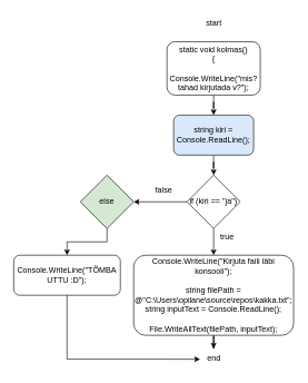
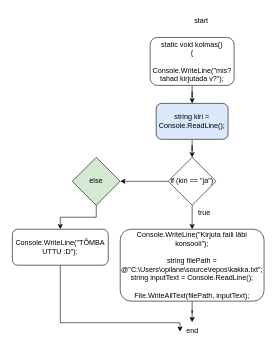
- <mxCell id="16" value="start" style="text;html=1;align=center;verticalAlign=middle;resizable=0;points=[];autosize=1;strokeColor=none;fillColor=none;" vertex="1" parent="1"><mxGeometry x="295" y="20" width="50" height="30" as="geometry" /></mxCell>
+ <mxCell id="16" value="start" style="text;html=1;align=center;verticalAlign=middle;resizable=0;points=[];autosize=1;strokeColor=none;fillColor=none;" vertex="1" parent="1"><mxGeometry x="310" y="20" width="50" height="30" as="geometry" /></mxCell>
- <mxCell id="14" value="false" style="text;html=1;align=center;verticalAlign=middle;resizable=0;points=[];autosize=1;strokeColor=none;fillColor=none;" vertex="1" parent="1"><mxGeometry x="220" y="270" width="50" height="30" as="geometry" /></mxCell>
- <mxCell id="17" value="end" style="text;html=1;align=center;verticalAlign=middle;resizable=0;points=[];autosize=1;strokeColor=none;fillColor=none;" vertex="1" parent="1"><mxGeometry x="300" y="522" width="40" height="30" as="geometry" /></mxCell>
+ <mxCell id="17" value="end" style="text;html=1;align=center;verticalAlign=middle;resizable=0;points=[];autosize=1;strokeColor=none;fillColor=none;" vertex="1" parent="1"><mxGeometry x="300" y="537" width="40" height="30" as="geometry" /></mxCell>
